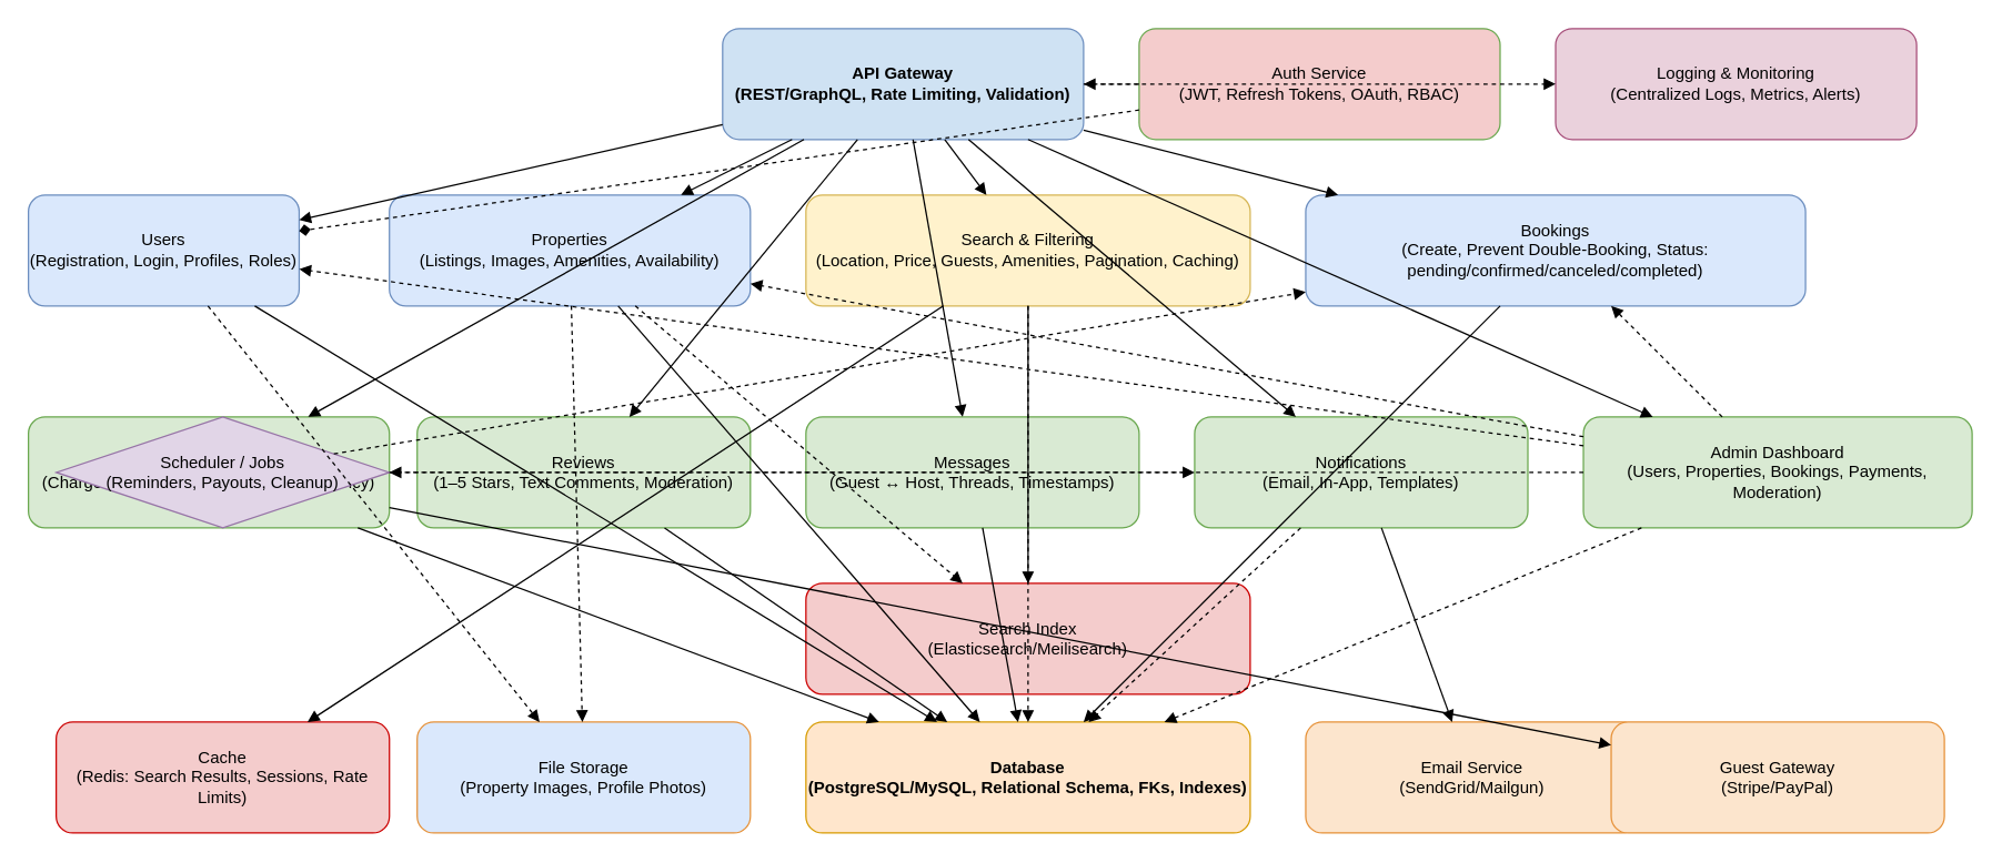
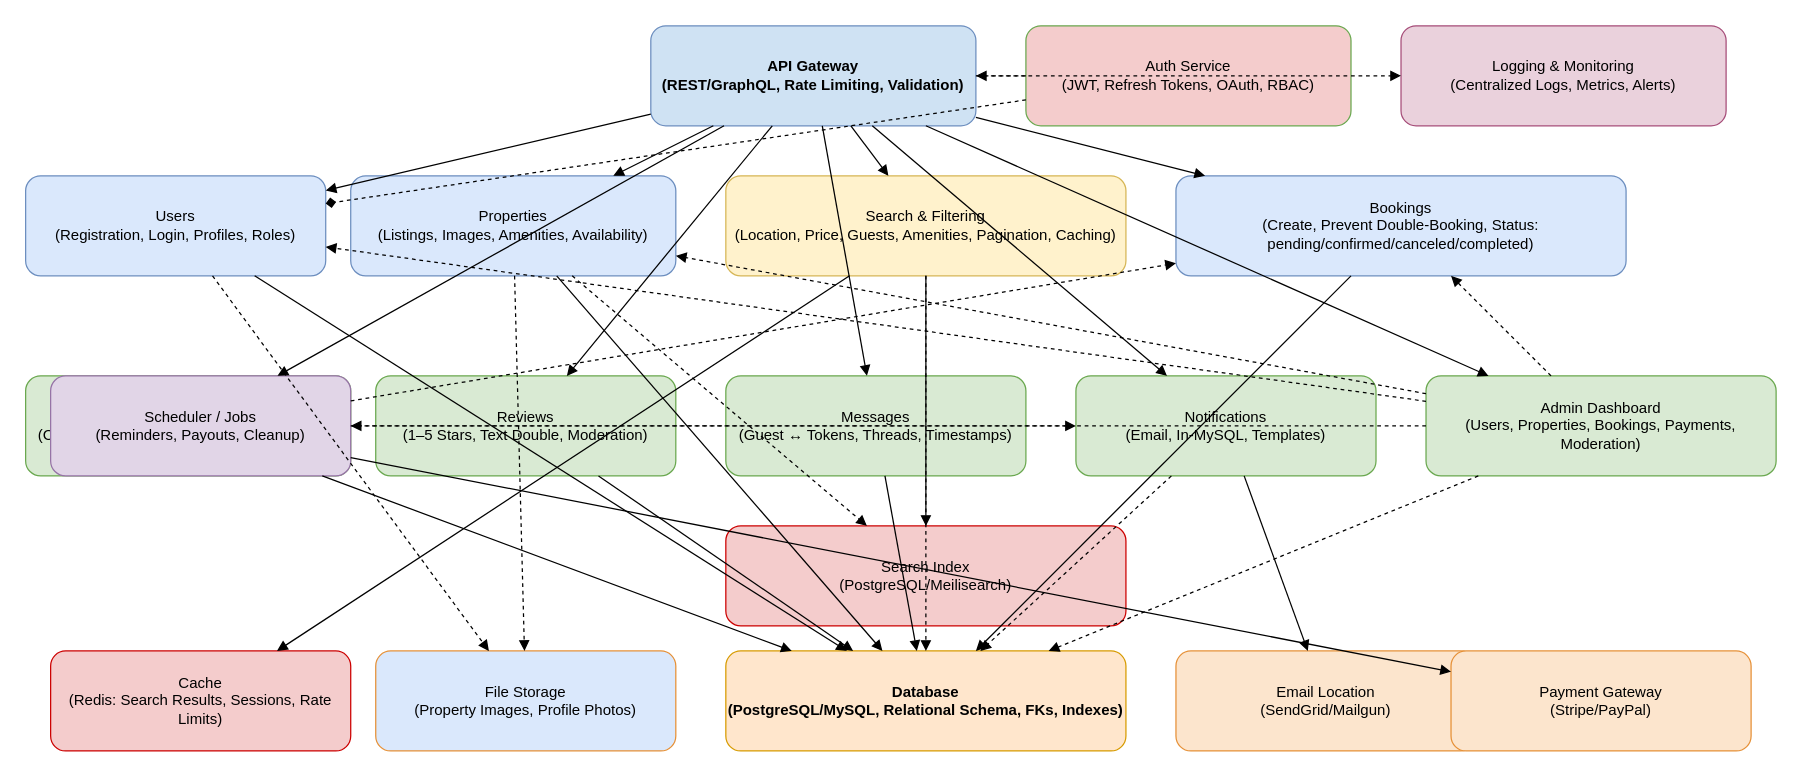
- <mxCell id="5" value="Users&#10;(Registration, Login, Profiles, Roles)" style="rounded=1;whiteSpace=wrap;html=1;fillColor=#dae8fc;strokeColor=#6c8ebf" vertex="1" parent="1"><mxGeometry x="20" y="140" width="195" height="80" as="geometry" /></mxCell>
+ <mxCell id="5" value="Users&#10;(Registration, Login, Profiles, Roles)" style="rounded=1;whiteSpace=wrap;html=1;fillColor=#dae8fc;strokeColor=#6c8ebf" vertex="1" parent="1"><mxGeometry x="20" y="140" width="240" height="80" as="geometry" /></mxCell>
- <mxCell id="20" value="Scheduler / Jobs&#10;(Reminders, Payouts, Cleanup)" style="rhombus;whiteSpace=wrap;html=1;fillColor=#e1d5e7;strokeColor=#9673a6;" vertex="1" parent="1"><mxGeometry x="40" y="300" width="240" height="80" as="geometry" /></mxCell>
+ <mxCell id="20" value="Scheduler / Jobs&#10;(Reminders, Payouts, Cleanup)" style="rounded=1;whiteSpace=wrap;html=1;fillColor=#e1d5e7;strokeColor=#9673a6" vertex="1" parent="1"><mxGeometry x="40" y="300" width="240" height="80" as="geometry" /></mxCell>
- <mxCell id="10" value="Reviews&#10;(1–5 Stars, Text Comments, Moderation)" style="rounded=1;whiteSpace=wrap;html=1;fillColor=#d9ead3;strokeColor=#6aa84f" vertex="1" parent="1"><mxGeometry x="300" y="300" width="240" height="80" as="geometry" /></mxCell>
+ <mxCell id="10" value="Reviews&#10;(1–5 Stars, Text Double, Moderation)" style="rounded=1;whiteSpace=wrap;html=1;fillColor=#d9ead3;strokeColor=#6aa84f" vertex="1" parent="1"><mxGeometry x="300" y="300" width="240" height="80" as="geometry" /></mxCell>
- <mxCell id="11" value="Messages&#10;(Guest ↔ Host, Threads, Timestamps)" style="rounded=1;whiteSpace=wrap;html=1;fillColor=#d9ead3;strokeColor=#6aa84f" vertex="1" parent="1"><mxGeometry x="580" y="300" width="240" height="80" as="geometry" /></mxCell>
+ <mxCell id="11" value="Messages&#10;(Guest ↔ Tokens, Threads, Timestamps)" style="rounded=1;whiteSpace=wrap;html=1;fillColor=#d9ead3;strokeColor=#6aa84f" vertex="1" parent="1"><mxGeometry x="580" y="300" width="240" height="80" as="geometry" /></mxCell>
- <mxCell id="12" value="Notifications&#10;(Email, In-App, Templates)" style="rounded=1;whiteSpace=wrap;html=1;fillColor=#d9ead3;strokeColor=#6aa84f" vertex="1" parent="1"><mxGeometry x="860" y="300" width="240" height="80" as="geometry" /></mxCell>
+ <mxCell id="12" value="Notifications&#10;(Email, In-MySQL, Templates)" style="rounded=1;whiteSpace=wrap;html=1;fillColor=#d9ead3;strokeColor=#6aa84f" vertex="1" parent="1"><mxGeometry x="860" y="300" width="240" height="80" as="geometry" /></mxCell>
- <mxCell id="19" value="Search Index&#10;(Elasticsearch/Meilisearch)" style="rounded=1;whiteSpace=wrap;html=1;fillColor=#f4cccc;strokeColor=#cc0000" vertex="1" parent="1"><mxGeometry x="580" y="420" width="320" height="80" as="geometry" /></mxCell>
+ <mxCell id="19" value="Search Index&#10;(PostgreSQL/Meilisearch)" style="rounded=1;whiteSpace=wrap;html=1;fillColor=#f4cccc;strokeColor=#cc0000" vertex="1" parent="1"><mxGeometry x="580" y="420" width="320" height="80" as="geometry" /></mxCell>
- <mxCell id="16" value="Email Service&#10;(SendGrid/Mailgun)" style="rounded=1;whiteSpace=wrap;html=1;fillColor=#fce5cd;strokeColor=#e69138" vertex="1" parent="1"><mxGeometry x="940" y="520" width="240" height="80" as="geometry" /></mxCell>
+ <mxCell id="16" value="Email Location&#10;(SendGrid/Mailgun)" style="rounded=1;whiteSpace=wrap;html=1;fillColor=#fce5cd;strokeColor=#e69138" vertex="1" parent="1"><mxGeometry x="940" y="520" width="240" height="80" as="geometry" /></mxCell>
- <mxCell id="17" value="Guest Gateway&#10;(Stripe/PayPal)" style="rounded=1;whiteSpace=wrap;html=1;fillColor=#fce5cd;strokeColor=#e69138" vertex="1" parent="1"><mxGeometry x="1160" y="520" width="240" height="80" as="geometry" /></mxCell>
+ <mxCell id="17" value="Payment Gateway&#10;(Stripe/PayPal)" style="rounded=1;whiteSpace=wrap;html=1;fillColor=#fce5cd;strokeColor=#e69138" vertex="1" parent="1"><mxGeometry x="1160" y="520" width="240" height="80" as="geometry" /></mxCell>
